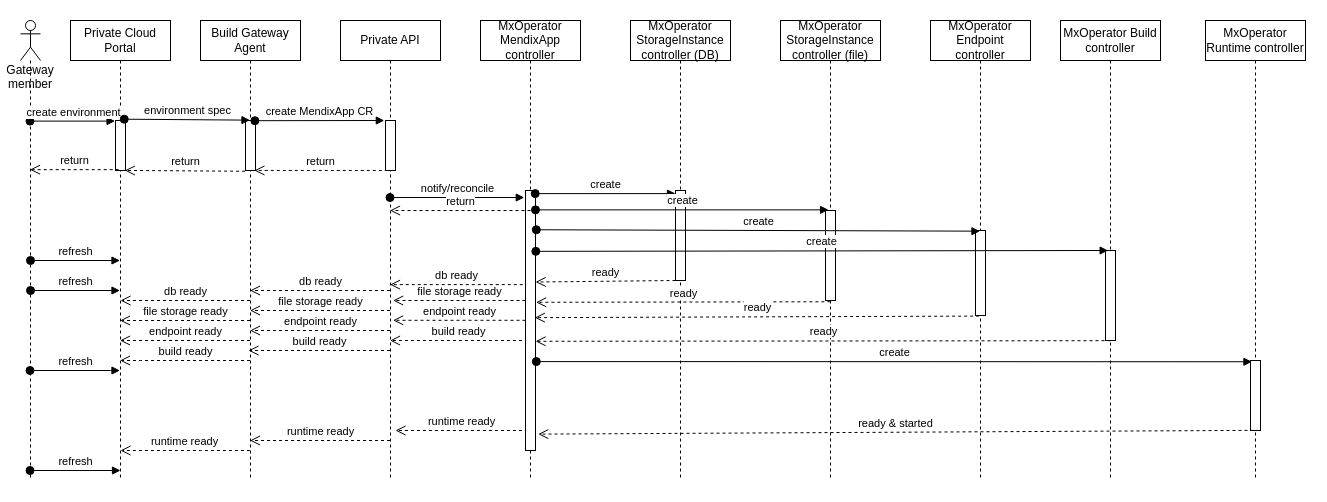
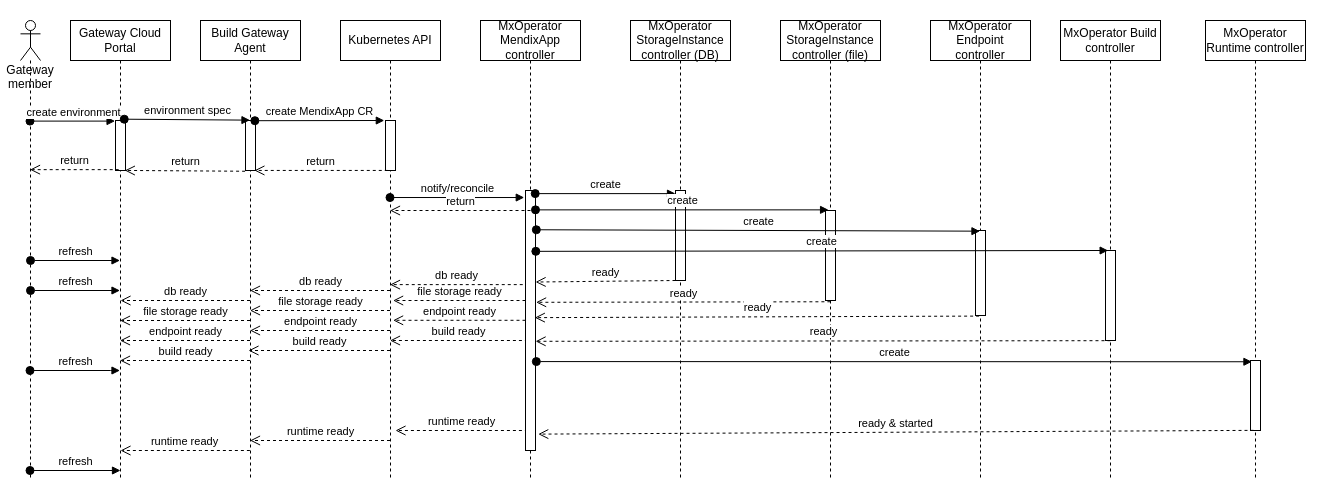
- <mxCell id="4" value="Private Cloud Portal" style="shape=umlLifeline;perimeter=lifelinePerimeter;whiteSpace=wrap;html=1;container=1;collapsible=0;recursiveResize=0;outlineConnect=0;" vertex="1" parent="1"><mxGeometry x="70" y="20" width="100" height="460" as="geometry" /></mxCell>
+ <mxCell id="4" value="Gateway Cloud Portal" style="shape=umlLifeline;perimeter=lifelinePerimeter;whiteSpace=wrap;html=1;container=1;collapsible=0;recursiveResize=0;outlineConnect=0;" vertex="1" parent="1"><mxGeometry x="70" y="20" width="100" height="460" as="geometry" /></mxCell>
- <mxCell id="13" value="Private API" style="shape=umlLifeline;perimeter=lifelinePerimeter;whiteSpace=wrap;html=1;container=1;collapsible=0;recursiveResize=0;outlineConnect=0;" vertex="1" parent="1"><mxGeometry x="340" y="20" width="100" height="460" as="geometry" /></mxCell>
+ <mxCell id="13" value="Kubernetes API" style="shape=umlLifeline;perimeter=lifelinePerimeter;whiteSpace=wrap;html=1;container=1;collapsible=0;recursiveResize=0;outlineConnect=0;" vertex="1" parent="1"><mxGeometry x="340" y="20" width="100" height="460" as="geometry" /></mxCell>
